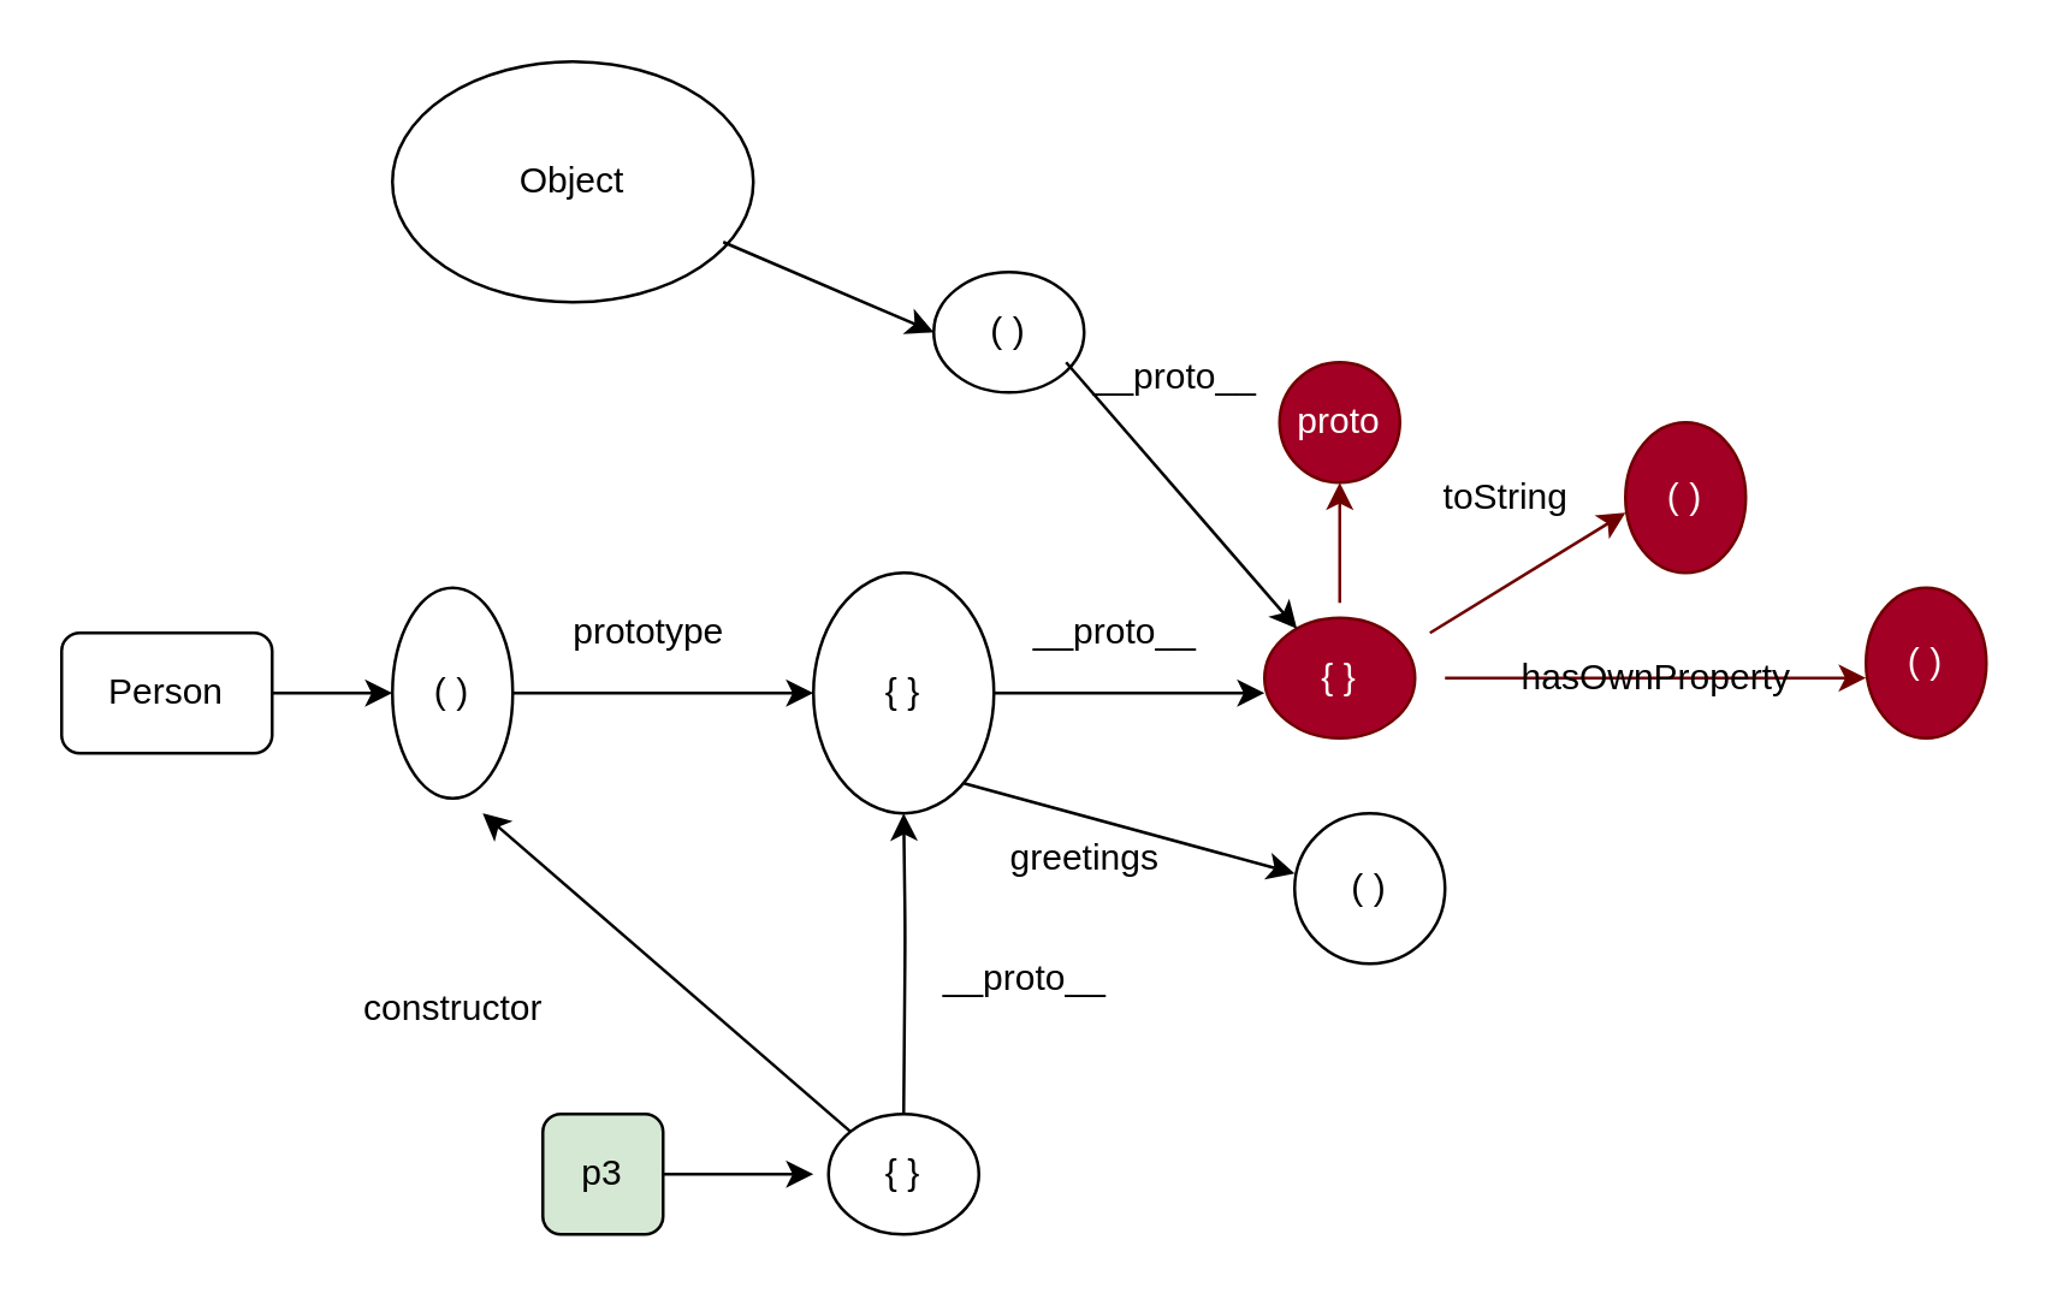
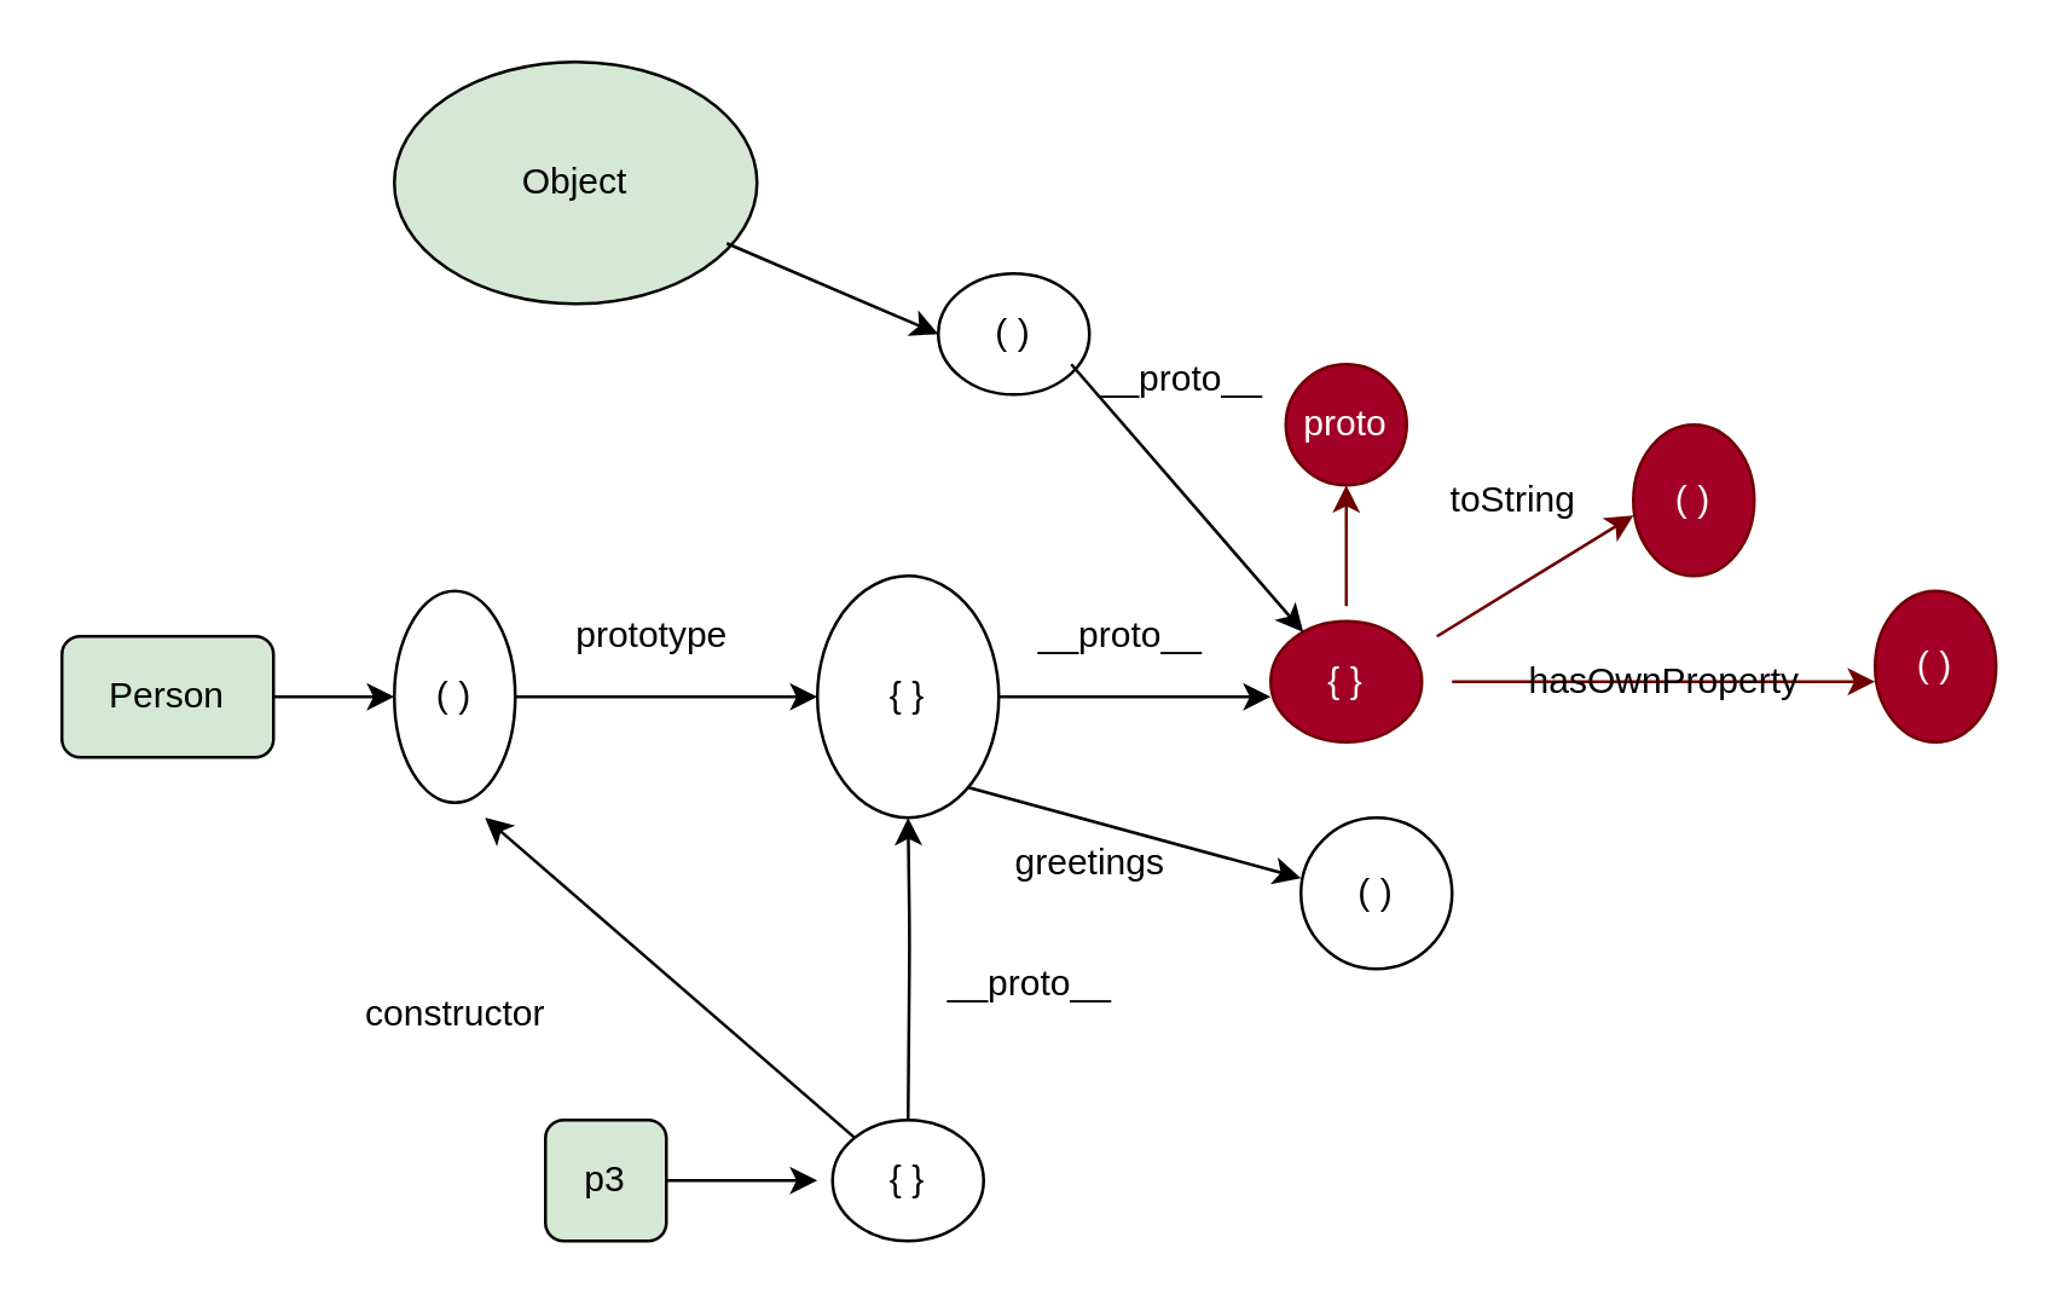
- <mxCell id="26" value="Object" style="ellipse;whiteSpace=wrap;html=1;" vertex="1" parent="1"><mxGeometry x="130" y="20" width="120" height="80" as="geometry" /></mxCell>
+ <mxCell id="26" value="Object" style="ellipse;whiteSpace=wrap;html=1;fillColor=#d5e8d4;" vertex="1" parent="1"><mxGeometry x="130" y="20" width="120" height="80" as="geometry" /></mxCell>
- <mxCell id="2" value="Person" style="rounded=1;whiteSpace=wrap;html=1;" vertex="1" parent="1"><mxGeometry x="20" y="210" width="70" height="40" as="geometry" /></mxCell>
+ <mxCell id="2" value="Person" style="rounded=1;whiteSpace=wrap;html=1;fillColor=#d5e8d4;" vertex="1" parent="1"><mxGeometry x="20" y="210" width="70" height="40" as="geometry" /></mxCell>
